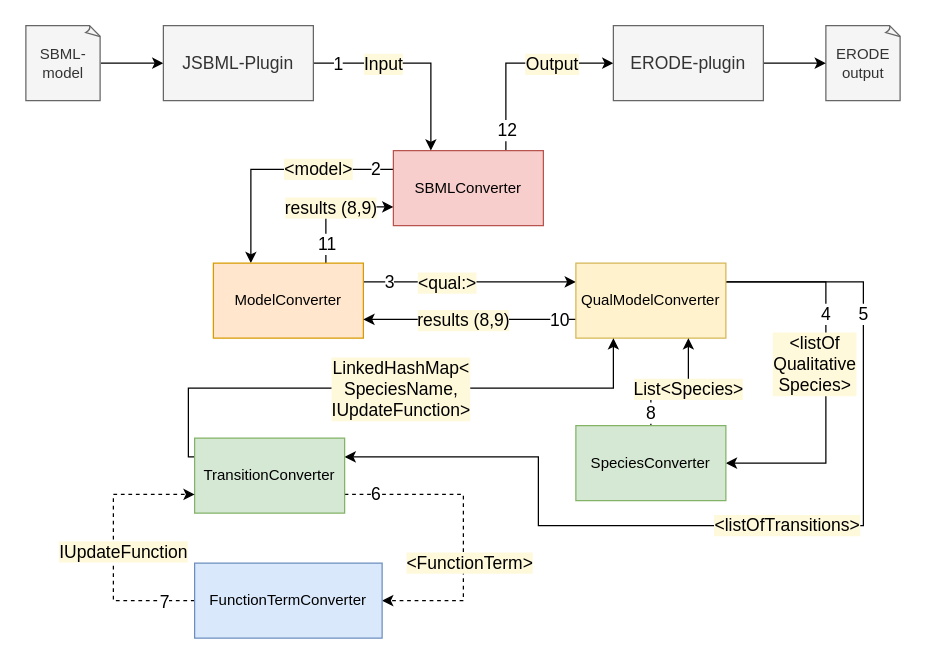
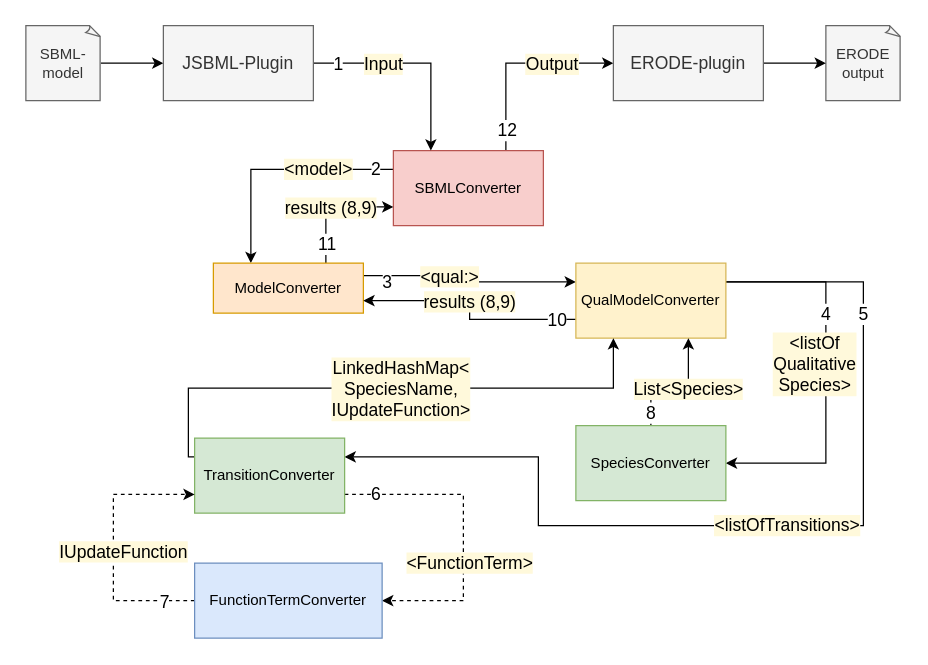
- <mxCell id="15" value="ModelConverter" style="rounded=0;whiteSpace=wrap;html=1;fillColor=#ffe6cc;strokeColor=#d79b00;" vertex="1" parent="1"><mxGeometry x="170" y="210" width="120" height="60" as="geometry" /></mxCell>
+ <mxCell id="15" value="ModelConverter" style="rounded=0;whiteSpace=wrap;html=1;fillColor=#ffe6cc;strokeColor=#d79b00;" vertex="1" parent="1"><mxGeometry x="170" y="210" width="120" height="40" as="geometry" /></mxCell>
